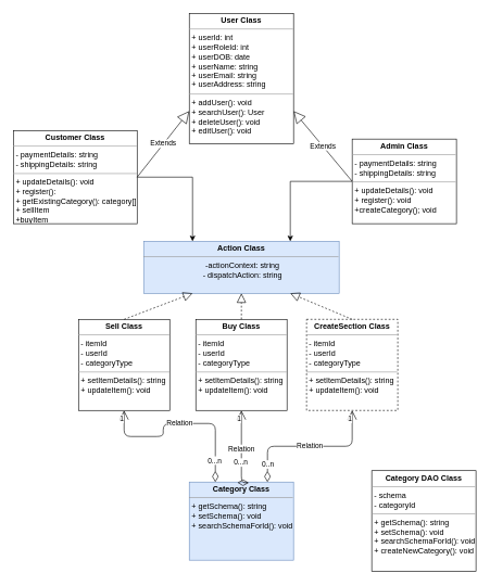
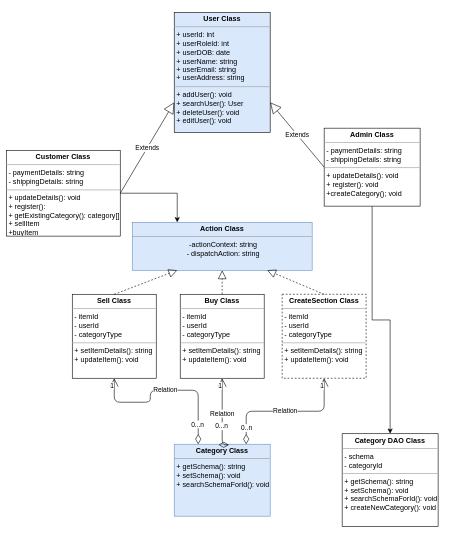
- <mxCell id="2" value="&lt;p style=&quot;margin: 0px ; margin-top: 4px ; text-align: center&quot;&gt;&lt;b&gt;User Class&lt;/b&gt;&lt;/p&gt;&lt;hr size=&quot;1&quot;&gt;&lt;p style=&quot;margin: 0px ; margin-left: 4px&quot;&gt;+ userId: int&lt;/p&gt;&lt;p style=&quot;margin: 0px ; margin-left: 4px&quot;&gt;+ userRoleId: int&lt;/p&gt;&lt;p style=&quot;margin: 0px ; margin-left: 4px&quot;&gt;+ userDOB: date&lt;/p&gt;&lt;p style=&quot;margin: 0px ; margin-left: 4px&quot;&gt;+ userName: string&lt;/p&gt;&lt;p style=&quot;margin: 0px ; margin-left: 4px&quot;&gt;+ userEmail: string&lt;/p&gt;&lt;p style=&quot;margin: 0px ; margin-left: 4px&quot;&gt;+ userAddress: string&lt;br&gt;&lt;/p&gt;&lt;hr size=&quot;1&quot;&gt;&lt;p style=&quot;margin: 0px ; margin-left: 4px&quot;&gt;+ addUser(): void&lt;/p&gt;&lt;p style=&quot;margin: 0px ; margin-left: 4px&quot;&gt;+ searchUser(): User&lt;br&gt;&lt;/p&gt;&lt;p style=&quot;margin: 0px ; margin-left: 4px&quot;&gt;+ deleteUser(): void&lt;br&gt;&lt;/p&gt;&lt;p style=&quot;margin: 0px ; margin-left: 4px&quot;&gt;+ editUser(): void&lt;br&gt;&lt;/p&gt;" style="verticalAlign=top;align=left;overflow=fill;fontSize=12;fontFamily=Helvetica;html=1;" vertex="1" parent="1"><mxGeometry x="290" y="20" width="160" height="200" as="geometry" /></mxCell>
+ <mxCell id="2" value="&lt;p style=&quot;margin: 0px ; margin-top: 4px ; text-align: center&quot;&gt;&lt;b&gt;User Class&lt;/b&gt;&lt;/p&gt;&lt;hr size=&quot;1&quot;&gt;&lt;p style=&quot;margin: 0px ; margin-left: 4px&quot;&gt;+ userId: int&lt;/p&gt;&lt;p style=&quot;margin: 0px ; margin-left: 4px&quot;&gt;+ userRoleId: int&lt;/p&gt;&lt;p style=&quot;margin: 0px ; margin-left: 4px&quot;&gt;+ userDOB: date&lt;/p&gt;&lt;p style=&quot;margin: 0px ; margin-left: 4px&quot;&gt;+ userName: string&lt;/p&gt;&lt;p style=&quot;margin: 0px ; margin-left: 4px&quot;&gt;+ userEmail: string&lt;/p&gt;&lt;p style=&quot;margin: 0px ; margin-left: 4px&quot;&gt;+ userAddress: string&lt;br&gt;&lt;/p&gt;&lt;hr size=&quot;1&quot;&gt;&lt;p style=&quot;margin: 0px ; margin-left: 4px&quot;&gt;+ addUser(): void&lt;/p&gt;&lt;p style=&quot;margin: 0px ; margin-left: 4px&quot;&gt;+ searchUser(): User&lt;br&gt;&lt;/p&gt;&lt;p style=&quot;margin: 0px ; margin-left: 4px&quot;&gt;+ deleteUser(): void&lt;br&gt;&lt;/p&gt;&lt;p style=&quot;margin: 0px ; margin-left: 4px&quot;&gt;+ editUser(): void&lt;br&gt;&lt;/p&gt;" style="verticalAlign=top;align=left;overflow=fill;fontSize=12;fontFamily=Helvetica;html=1;fillColor=#dae8fc;" vertex="1" parent="1"><mxGeometry x="290" y="20" width="160" height="200" as="geometry" /></mxCell>
- <mxCell id="4" value="&lt;p style=&quot;margin: 0px ; margin-top: 4px ; text-align: center&quot;&gt;&lt;b&gt;Customer Class&lt;/b&gt;&lt;/p&gt;&lt;hr size=&quot;1&quot;&gt;&lt;p style=&quot;margin: 0px ; margin-left: 4px&quot;&gt;&lt;span&gt;- paymentDetails: string&lt;/span&gt;&lt;br&gt;&lt;/p&gt;&lt;p style=&quot;margin: 0px ; margin-left: 4px&quot;&gt;- shippingDetails: string&lt;span&gt;&lt;br&gt;&lt;/span&gt;&lt;/p&gt;&lt;hr size=&quot;1&quot;&gt;&lt;p style=&quot;margin: 0px ; margin-left: 4px&quot;&gt;+ updateDetails(): void&lt;/p&gt;&lt;p style=&quot;margin: 0px ; margin-left: 4px&quot;&gt;+ register():&amp;nbsp;&lt;/p&gt;&lt;p style=&quot;margin: 0px ; margin-left: 4px&quot;&gt;+ getExistingCategory(): category[]&lt;/p&gt;&lt;p style=&quot;margin: 0px ; margin-left: 4px&quot;&gt;+ sellItem&lt;/p&gt;&lt;p style=&quot;margin: 0px ; margin-left: 4px&quot;&gt;+buyItem&lt;/p&gt;" style="verticalAlign=top;align=left;overflow=fill;fontSize=12;fontFamily=Helvetica;html=1;" vertex="1" parent="1"><mxGeometry x="20" y="200" width="190" height="143" as="geometry" /></mxCell>
+ <mxCell id="4" value="&lt;p style=&quot;margin: 0px ; margin-top: 4px ; text-align: center&quot;&gt;&lt;b&gt;Customer Class&lt;/b&gt;&lt;/p&gt;&lt;hr size=&quot;1&quot;&gt;&lt;p style=&quot;margin: 0px ; margin-left: 4px&quot;&gt;&lt;span&gt;- paymentDetails: string&lt;/span&gt;&lt;br&gt;&lt;/p&gt;&lt;p style=&quot;margin: 0px ; margin-left: 4px&quot;&gt;- shippingDetails: string&lt;span&gt;&lt;br&gt;&lt;/span&gt;&lt;/p&gt;&lt;hr size=&quot;1&quot;&gt;&lt;p style=&quot;margin: 0px ; margin-left: 4px&quot;&gt;+ updateDetails(): void&lt;/p&gt;&lt;p style=&quot;margin: 0px ; margin-left: 4px&quot;&gt;+ register():&amp;nbsp;&lt;/p&gt;&lt;p style=&quot;margin: 0px ; margin-left: 4px&quot;&gt;+ getExistingCategory(): category[]&lt;/p&gt;&lt;p style=&quot;margin: 0px ; margin-left: 4px&quot;&gt;+ sellItem&lt;/p&gt;&lt;p style=&quot;margin: 0px ; margin-left: 4px&quot;&gt;+buyItem&lt;/p&gt;" style="verticalAlign=top;align=left;overflow=fill;fontSize=12;fontFamily=Helvetica;html=1;" vertex="1" parent="1"><mxGeometry x="10" y="250" width="190" height="143" as="geometry" /></mxCell>
- <mxCell id="6" style="edgeStyle=orthogonalEdgeStyle;rounded=0;orthogonalLoop=1;jettySize=auto;html=1;entryX=0.75;entryY=0;entryDx=0;entryDy=0;" edge="1" parent="1" source="7" target="17"><mxGeometry relative="1" as="geometry" /></mxCell>
+ <mxCell id="6" style="edgeStyle=orthogonalEdgeStyle;rounded=0;orthogonalLoop=1;jettySize=auto;html=1;" edge="1" parent="1" source="7" target="10"><mxGeometry relative="1" as="geometry" /></mxCell>
